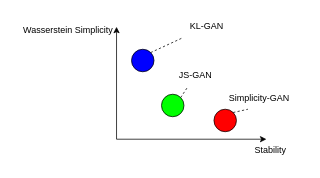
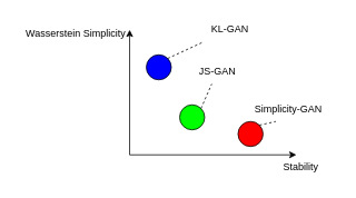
- <mxCell id="10" value="&lt;font style=&quot;font-size: 12px;&quot;&gt;JS-GAN&lt;/font&gt;" style="text;html=1;align=center;verticalAlign=middle;resizable=0;points=[];autosize=1;strokeColor=none;fillColor=none;" vertex="1" parent="1"><mxGeometry x="225" y="85" width="70" height="30" as="geometry" /></mxCell>
+ <mxCell id="10" value="&lt;font style=&quot;font-size: 12px;&quot;&gt;JS-GAN&lt;/font&gt;" style="text;html=1;align=center;verticalAlign=middle;resizable=0;points=[];autosize=1;strokeColor=none;fillColor=none;" vertex="1" parent="1"><mxGeometry x="225" y="70" width="70" height="30" as="geometry" /></mxCell>
